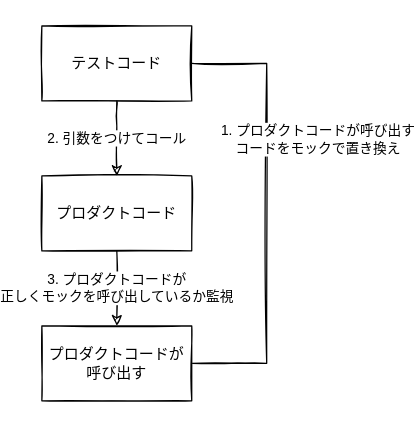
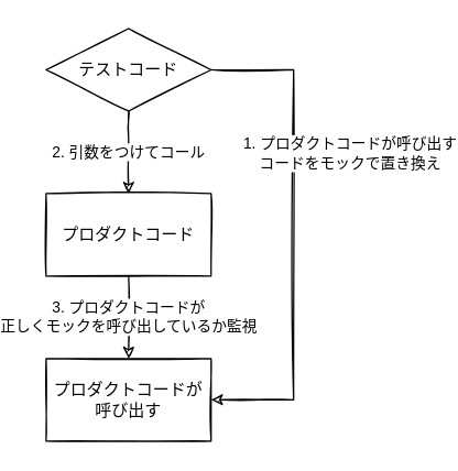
- <mxCell id="5" value="テストコード" style="rounded=0;whiteSpace=wrap;html=1;sketch=1;" parent="1" vertex="1"><mxGeometry x="20" y="20" width="120" height="60" as="geometry" /></mxCell>
+ <mxCell id="5" value="テストコード" style="rhombus;whiteSpace=wrap;html=1;sketch=1;" parent="1" vertex="1"><mxGeometry x="20" y="20" width="120" height="60" as="geometry" /></mxCell>
- <mxCell id="3" style="edgeStyle=orthogonalEdgeStyle;rounded=0;orthogonalLoop=1;jettySize=auto;html=1;exitX=1;exitY=0.5;exitDx=0;exitDy=0;entryX=1;entryY=0.5;entryDx=0;entryDy=0;sketch=1;endArrow=none;" parent="1" source="5" target="8" edge="1"><mxGeometry relative="1" as="geometry"><Array as="points"><mxPoint x="200" y="50" /><mxPoint x="200" y="290" /></Array></mxGeometry></mxCell>
+ <mxCell id="3" style="edgeStyle=orthogonalEdgeStyle;rounded=0;orthogonalLoop=1;jettySize=auto;html=1;exitX=1;exitY=0.5;exitDx=0;exitDy=0;entryX=1;entryY=0.5;entryDx=0;entryDy=0;sketch=1;" parent="1" source="5" target="8" edge="1"><mxGeometry relative="1" as="geometry"><Array as="points"><mxPoint x="200" y="50" /><mxPoint x="200" y="290" /></Array></mxGeometry></mxCell>
